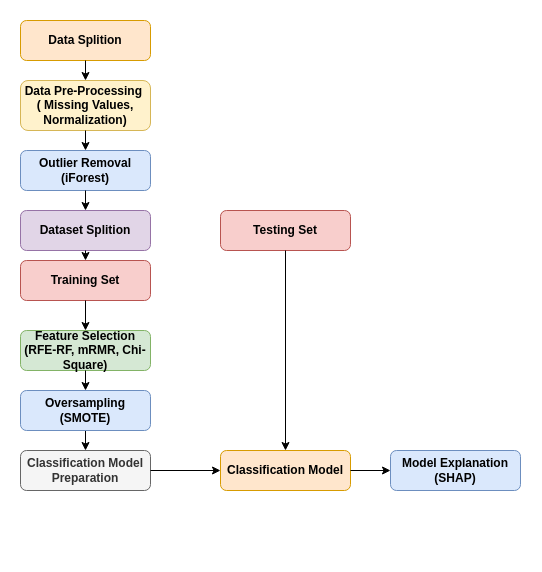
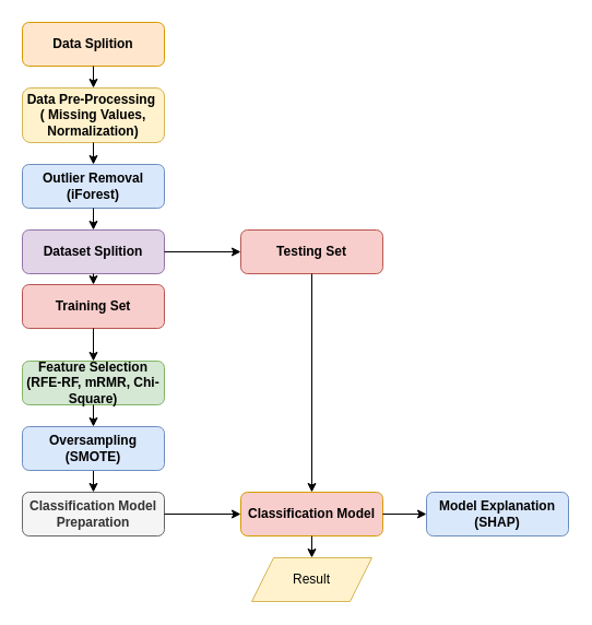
+ <mxCell id="18" value="" style="endArrow=classic;html=1;rounded=0;exitX=1;exitY=0.5;exitDx=0;exitDy=0;entryX=0;entryY=0.5;entryDx=0;entryDy=0;" parent="1" source="5" target="7" edge="1"><mxGeometry width="50" height="50" relative="1" as="geometry"><mxPoint x="100" y="310" as="sourcePoint" /><mxPoint x="150" y="260" as="targetPoint" /></mxGeometry></mxCell>
- <mxCell id="10" value="&lt;b&gt;Classification Model&lt;/b&gt;" style="rounded=1;whiteSpace=wrap;html=1;fillColor=#ffe6cc;strokeColor=#d79b00;" parent="1" vertex="1"><mxGeometry x="220" y="450" width="130" height="40" as="geometry" /></mxCell>
+ <mxCell id="10" value="&lt;b&gt;Classification Model&lt;/b&gt;" style="rounded=1;whiteSpace=wrap;html=1;fillColor=#f8cecc;strokeColor=#d79b00;" parent="1" vertex="1"><mxGeometry x="220" y="450" width="130" height="40" as="geometry" /></mxCell>
+ <mxCell id="20" value="" style="endArrow=classic;html=1;rounded=0;exitX=0.5;exitY=1;exitDx=0;exitDy=0;entryX=0.5;entryY=0;entryDx=0;entryDy=0;" parent="1" source="10" target="11" edge="1"><mxGeometry width="50" height="50" relative="1" as="geometry"><mxPoint x="100" y="310" as="sourcePoint" /><mxPoint x="150" y="260" as="targetPoint" /></mxGeometry></mxCell>
+ <mxCell id="11" value="Result" style="shape=parallelogram;perimeter=parallelogramPerimeter;whiteSpace=wrap;html=1;fixedSize=1;fillColor=#fff2cc;strokeColor=#d6b656;" parent="1" vertex="1"><mxGeometry x="230" y="510" width="110" height="40" as="geometry" /></mxCell>
